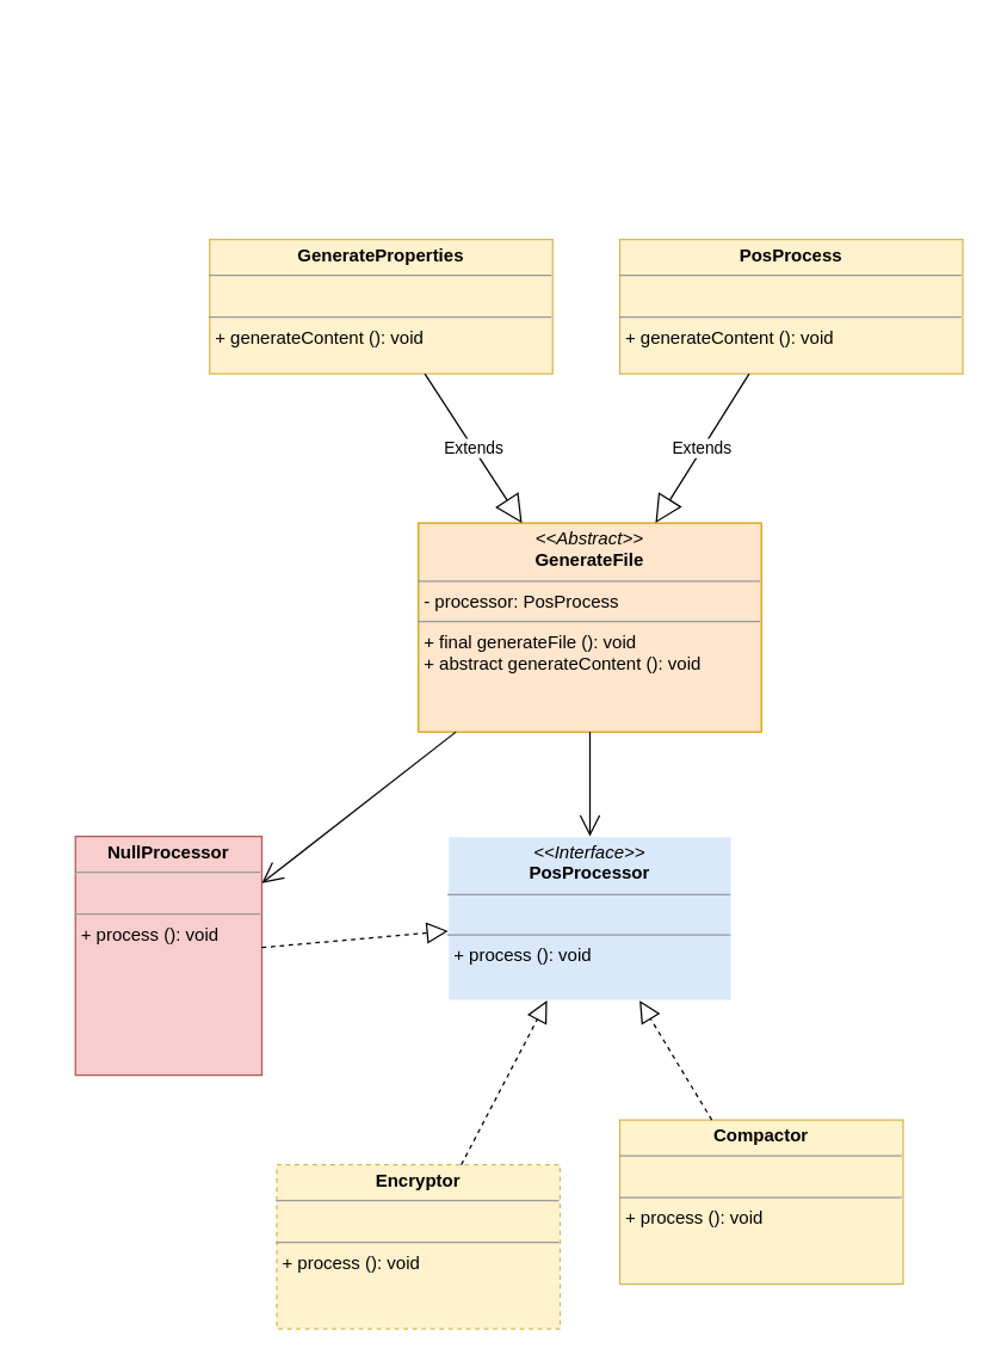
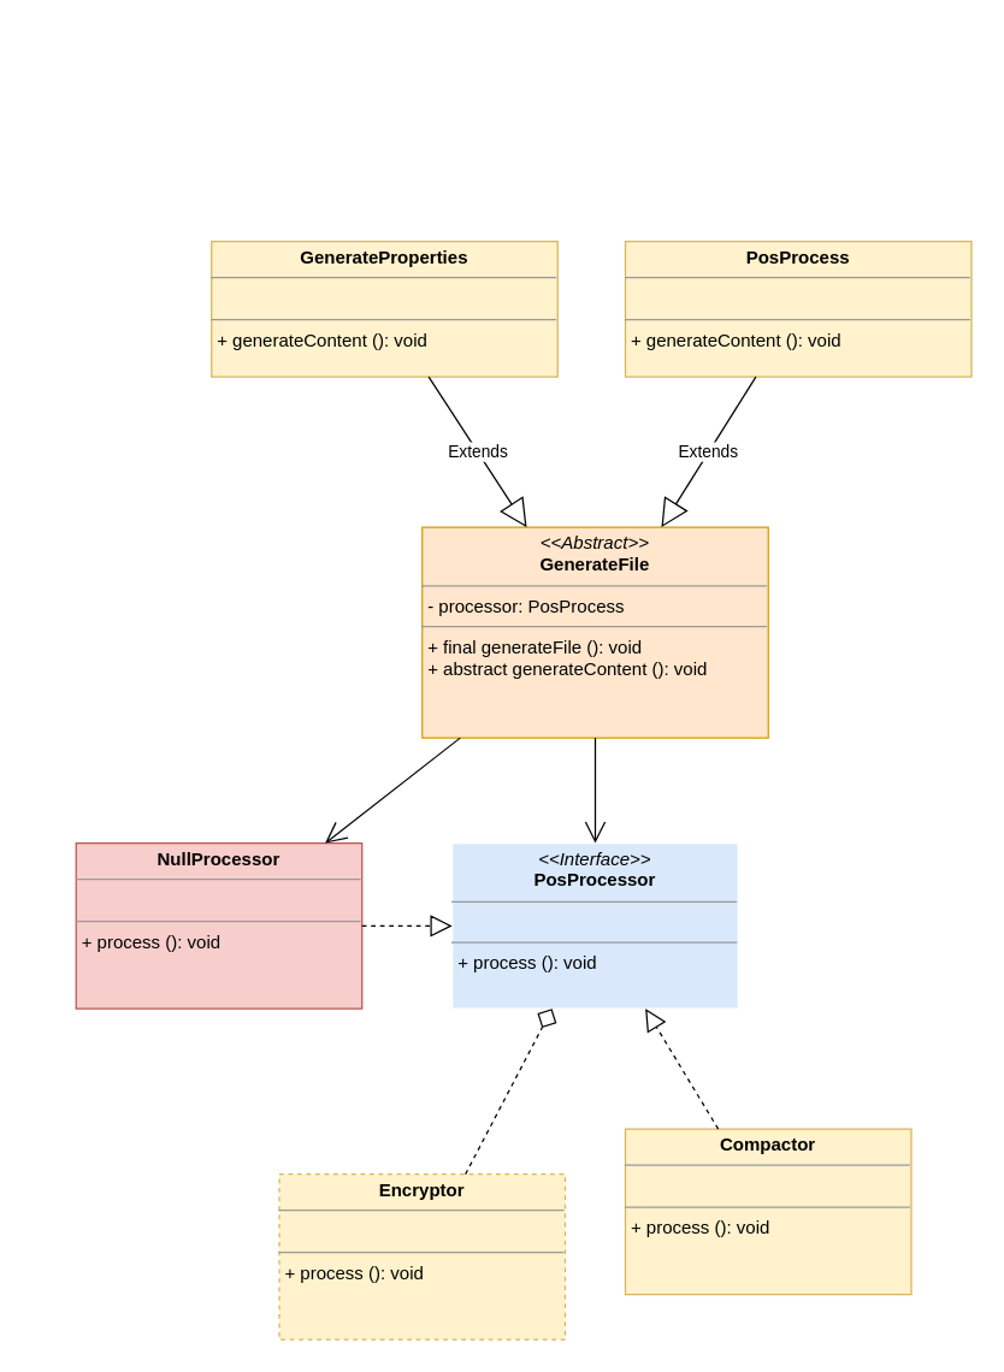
- <mxCell id="9" value="&lt;p style=&quot;margin:0px;margin-top:4px;text-align:center;&quot;&gt;&lt;b&gt;NullProcessor&lt;/b&gt;&lt;/p&gt;&lt;hr size=&quot;1&quot;&gt;&lt;p style=&quot;margin:0px;margin-left:4px;&quot;&gt;&lt;br&gt;&lt;/p&gt;&lt;hr size=&quot;1&quot;&gt;&lt;p style=&quot;margin:0px;margin-left:4px;&quot;&gt;+ process (): void&lt;br&gt;&lt;/p&gt;" style="verticalAlign=top;align=left;overflow=fill;fontSize=12;fontFamily=Helvetica;html=1;fillColor=#f8cecc;strokeColor=#b85450;fontColor=#000000;" parent="1" vertex="1"><mxGeometry x="50" y="560" width="125" height="160" as="geometry" /></mxCell>
+ <mxCell id="9" value="&lt;p style=&quot;margin:0px;margin-top:4px;text-align:center;&quot;&gt;&lt;b&gt;NullProcessor&lt;/b&gt;&lt;/p&gt;&lt;hr size=&quot;1&quot;&gt;&lt;p style=&quot;margin:0px;margin-left:4px;&quot;&gt;&lt;br&gt;&lt;/p&gt;&lt;hr size=&quot;1&quot;&gt;&lt;p style=&quot;margin:0px;margin-left:4px;&quot;&gt;+ process (): void&lt;br&gt;&lt;/p&gt;" style="verticalAlign=top;align=left;overflow=fill;fontSize=12;fontFamily=Helvetica;html=1;fillColor=#f8cecc;strokeColor=#b85450;fontColor=#000000;" parent="1" vertex="1"><mxGeometry x="50" y="560" width="190" height="110" as="geometry" /></mxCell>
- <mxCell id="14" value="" style="endArrow=block;dashed=1;endFill=0;endSize=12;html=1;rounded=0;" parent="1" source="12" target="5" edge="1"><mxGeometry width="160" relative="1" as="geometry"><mxPoint x="250" y="780" as="sourcePoint" /><mxPoint x="410" y="780" as="targetPoint" /></mxGeometry></mxCell>
+ <mxCell id="14" value="" style="endArrow=diamond;dashed=1;endFill=0;endSize=12;html=1;rounded=0;" parent="1" source="12" target="5" edge="1"><mxGeometry width="160" relative="1" as="geometry"><mxPoint x="250" y="780" as="sourcePoint" /><mxPoint x="410" y="780" as="targetPoint" /></mxGeometry></mxCell>
